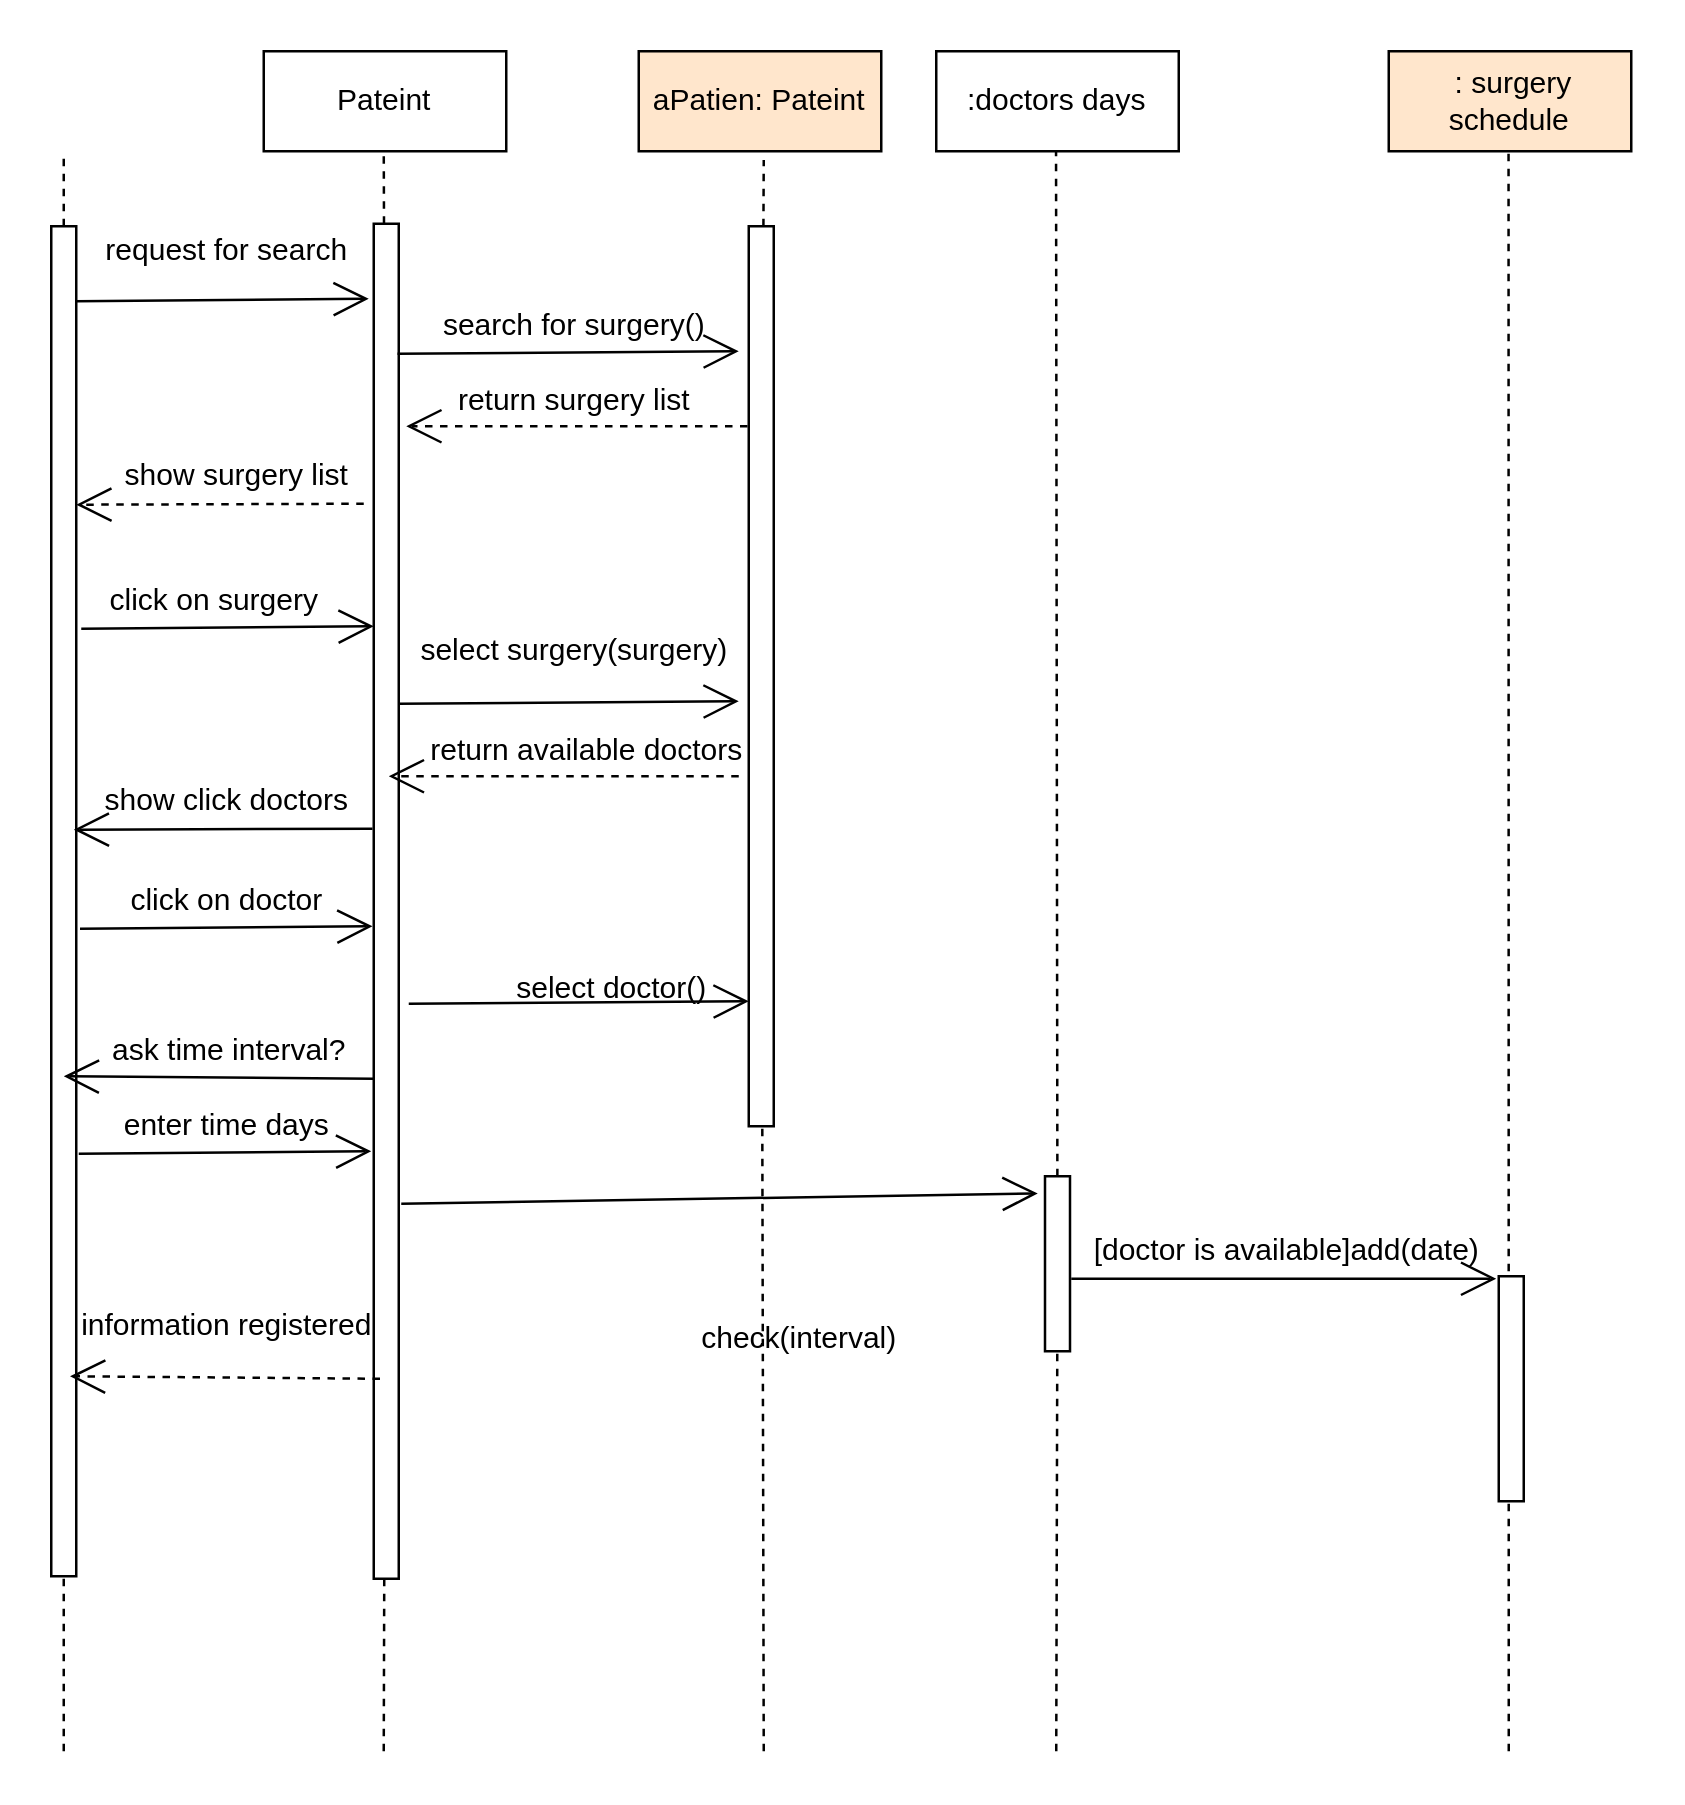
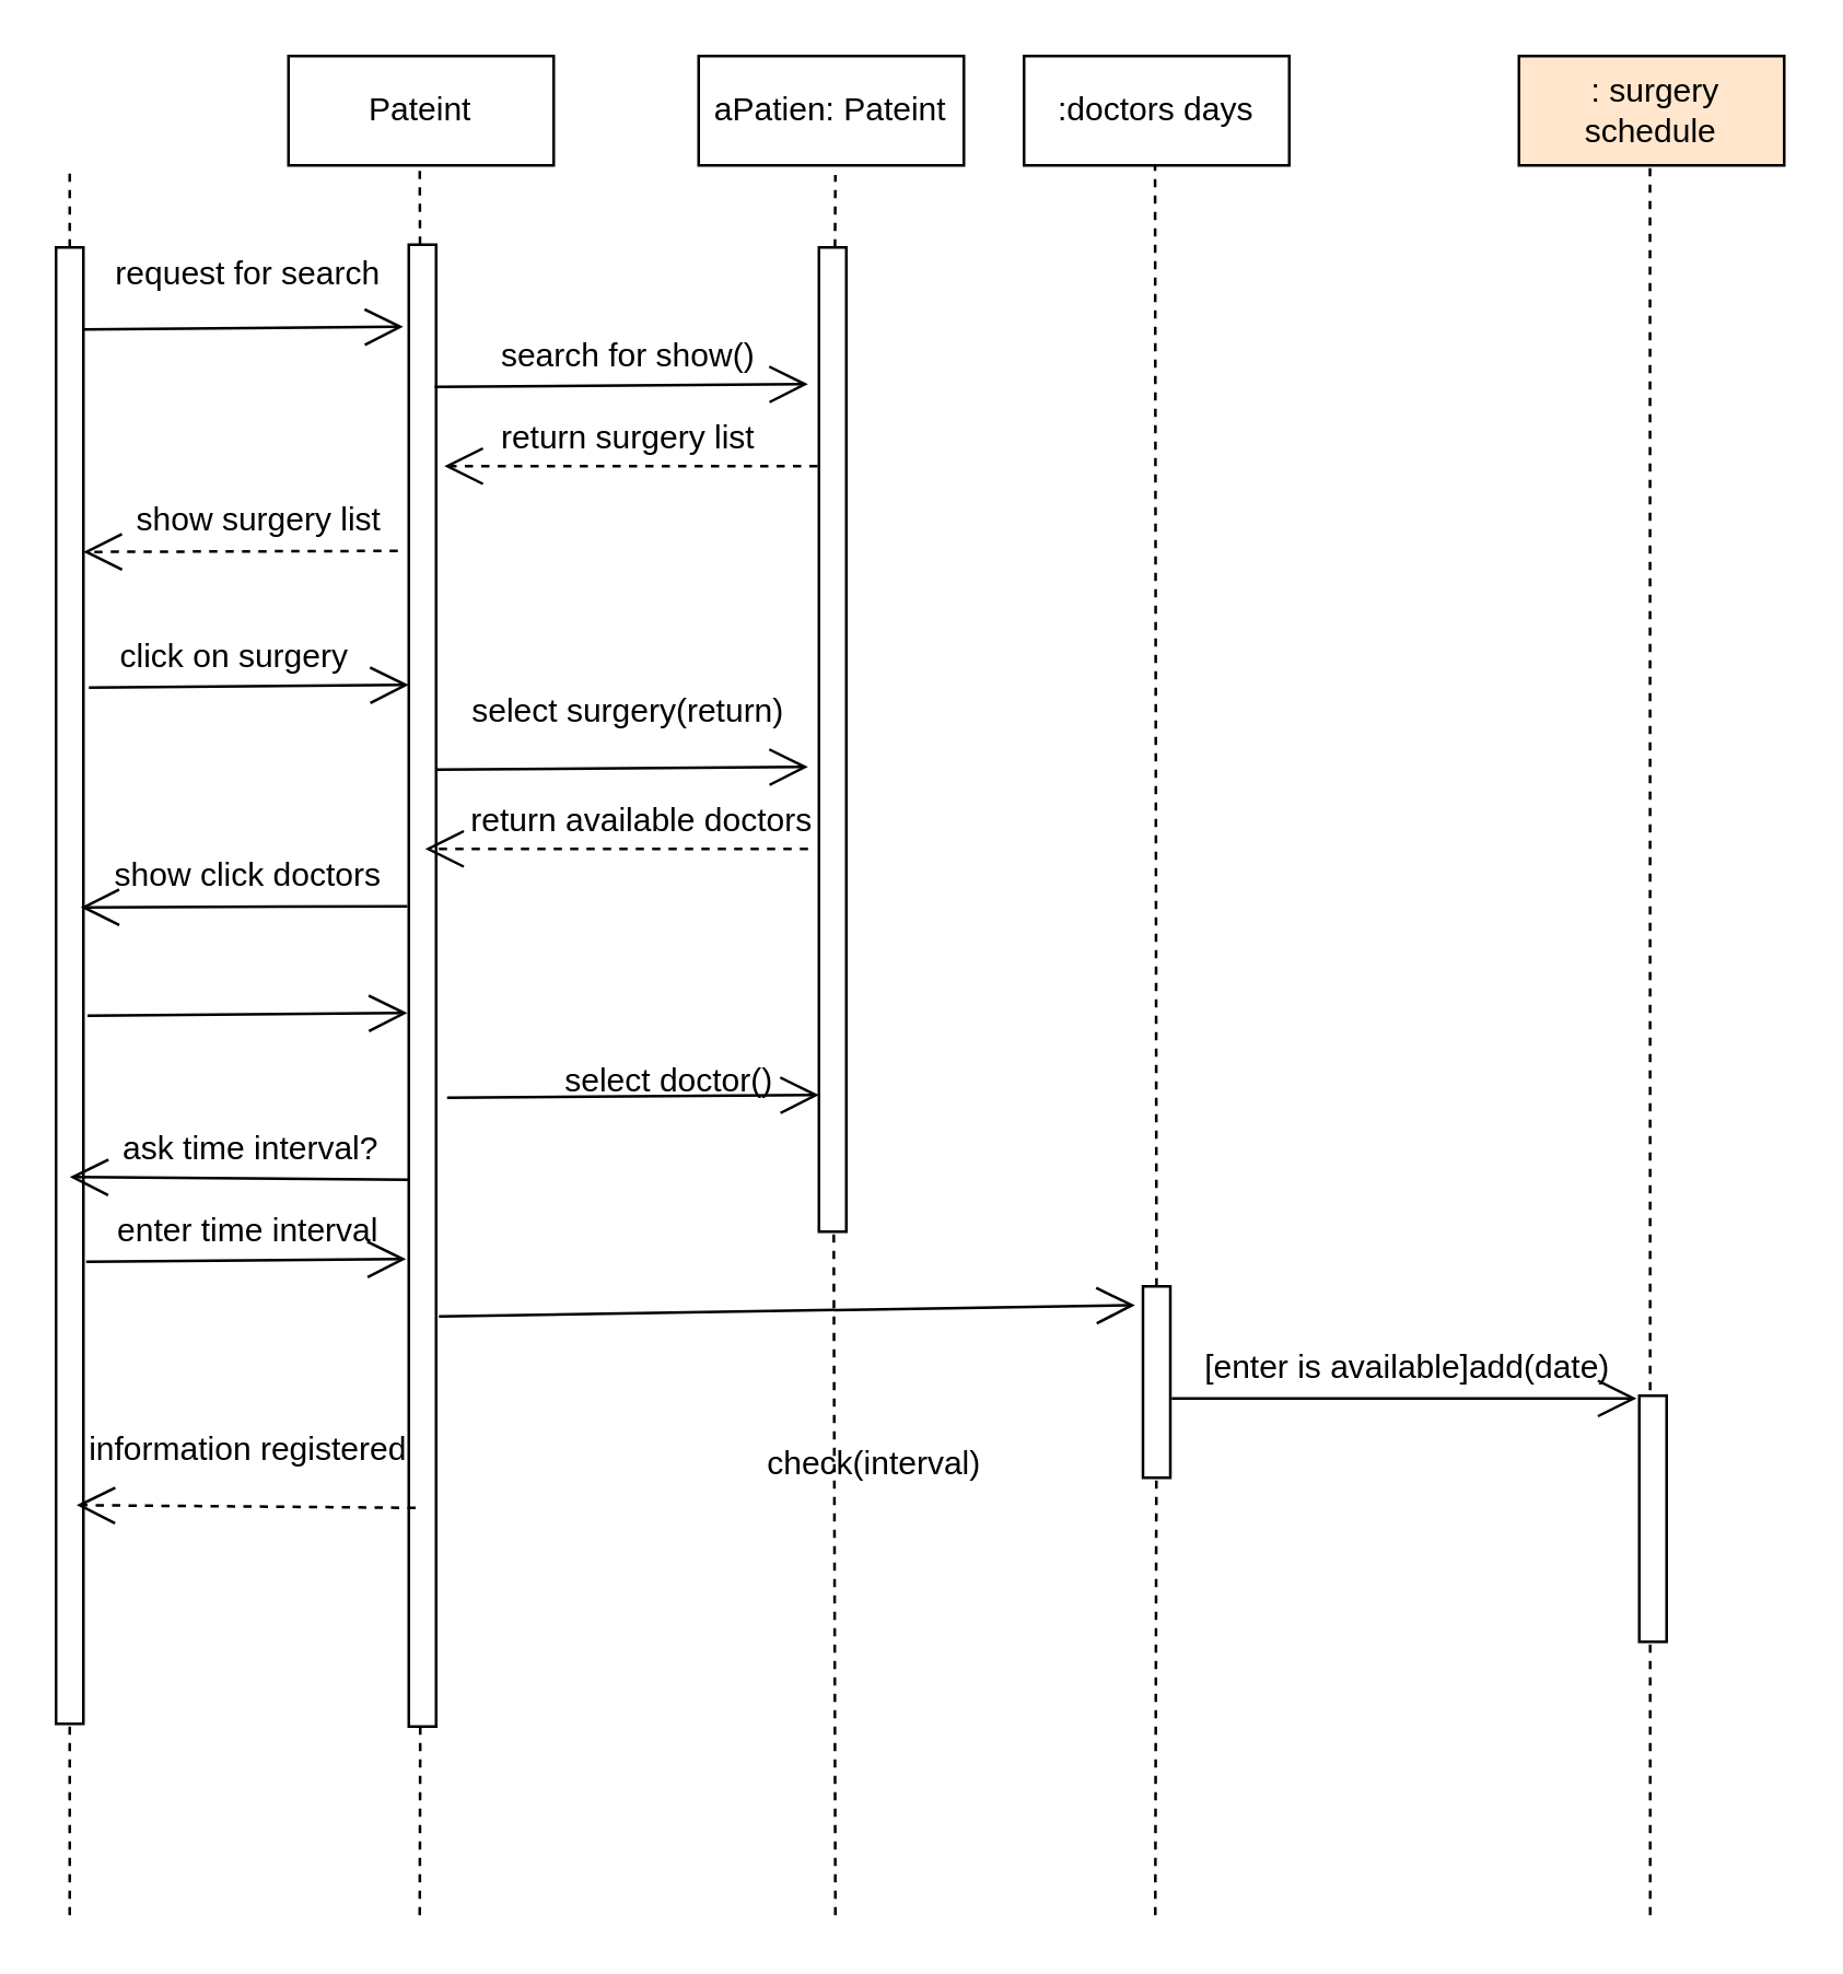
- <mxCell id="11" value="aPatien: Pateint" style="rounded=0;whiteSpace=wrap;html=1;fillColor=#ffe6cc;" parent="1" vertex="1"><mxGeometry x="255" y="20" width="97" height="40" as="geometry" /></mxCell>
+ <mxCell id="11" value="aPatien: Pateint" style="rounded=0;whiteSpace=wrap;html=1;" parent="1" vertex="1"><mxGeometry x="255" y="20" width="97" height="40" as="geometry" /></mxCell>
- <mxCell id="16" value="search for surgery()" style="text;html=1;align=center;verticalAlign=middle;resizable=0;points=[];;autosize=1;" parent="1" vertex="1"><mxGeometry x="168.5" y="120" width="120" height="20" as="geometry" /></mxCell>
+ <mxCell id="16" value="search for show()" style="text;html=1;align=center;verticalAlign=middle;resizable=0;points=[];;autosize=1;" parent="1" vertex="1"><mxGeometry x="168.5" y="120" width="120" height="20" as="geometry" /></mxCell>
- <mxCell id="24" value="select surgery(surgery)" style="text;html=1;align=center;verticalAlign=middle;resizable=0;points=[];;autosize=1;" parent="1" vertex="1"><mxGeometry x="159" y="250" width="140" height="20" as="geometry" /></mxCell>
+ <mxCell id="24" value="select surgery(return)" style="text;html=1;align=center;verticalAlign=middle;resizable=0;points=[];;autosize=1;" parent="1" vertex="1"><mxGeometry x="159" y="250" width="140" height="20" as="geometry" /></mxCell>
- <mxCell id="30" value="click on doctor" style="text;html=1;align=center;verticalAlign=middle;resizable=0;points=[];;autosize=1;" parent="1" vertex="1"><mxGeometry x="44.5" y="350" width="90" height="20" as="geometry" /></mxCell>
- <mxCell id="36" value="enter time days" style="text;html=1;align=center;verticalAlign=middle;resizable=0;points=[];;autosize=1;" parent="1" vertex="1"><mxGeometry x="35" y="440" width="110" height="20" as="geometry" /></mxCell>
+ <mxCell id="36" value="enter time interval" style="text;html=1;align=center;verticalAlign=middle;resizable=0;points=[];;autosize=1;" parent="1" vertex="1"><mxGeometry x="35" y="440" width="110" height="20" as="geometry" /></mxCell>
- <mxCell id="47" value="[doctor is available]add(date)" style="text;html=1;align=center;verticalAlign=middle;resizable=0;points=[];;autosize=1;" parent="1" vertex="1"><mxGeometry x="429" y="490" width="170" height="20" as="geometry" /></mxCell>
+ <mxCell id="47" value="[enter is available]add(date)" style="text;html=1;align=center;verticalAlign=middle;resizable=0;points=[];;autosize=1;" parent="1" vertex="1"><mxGeometry x="429" y="490" width="170" height="20" as="geometry" /></mxCell>
